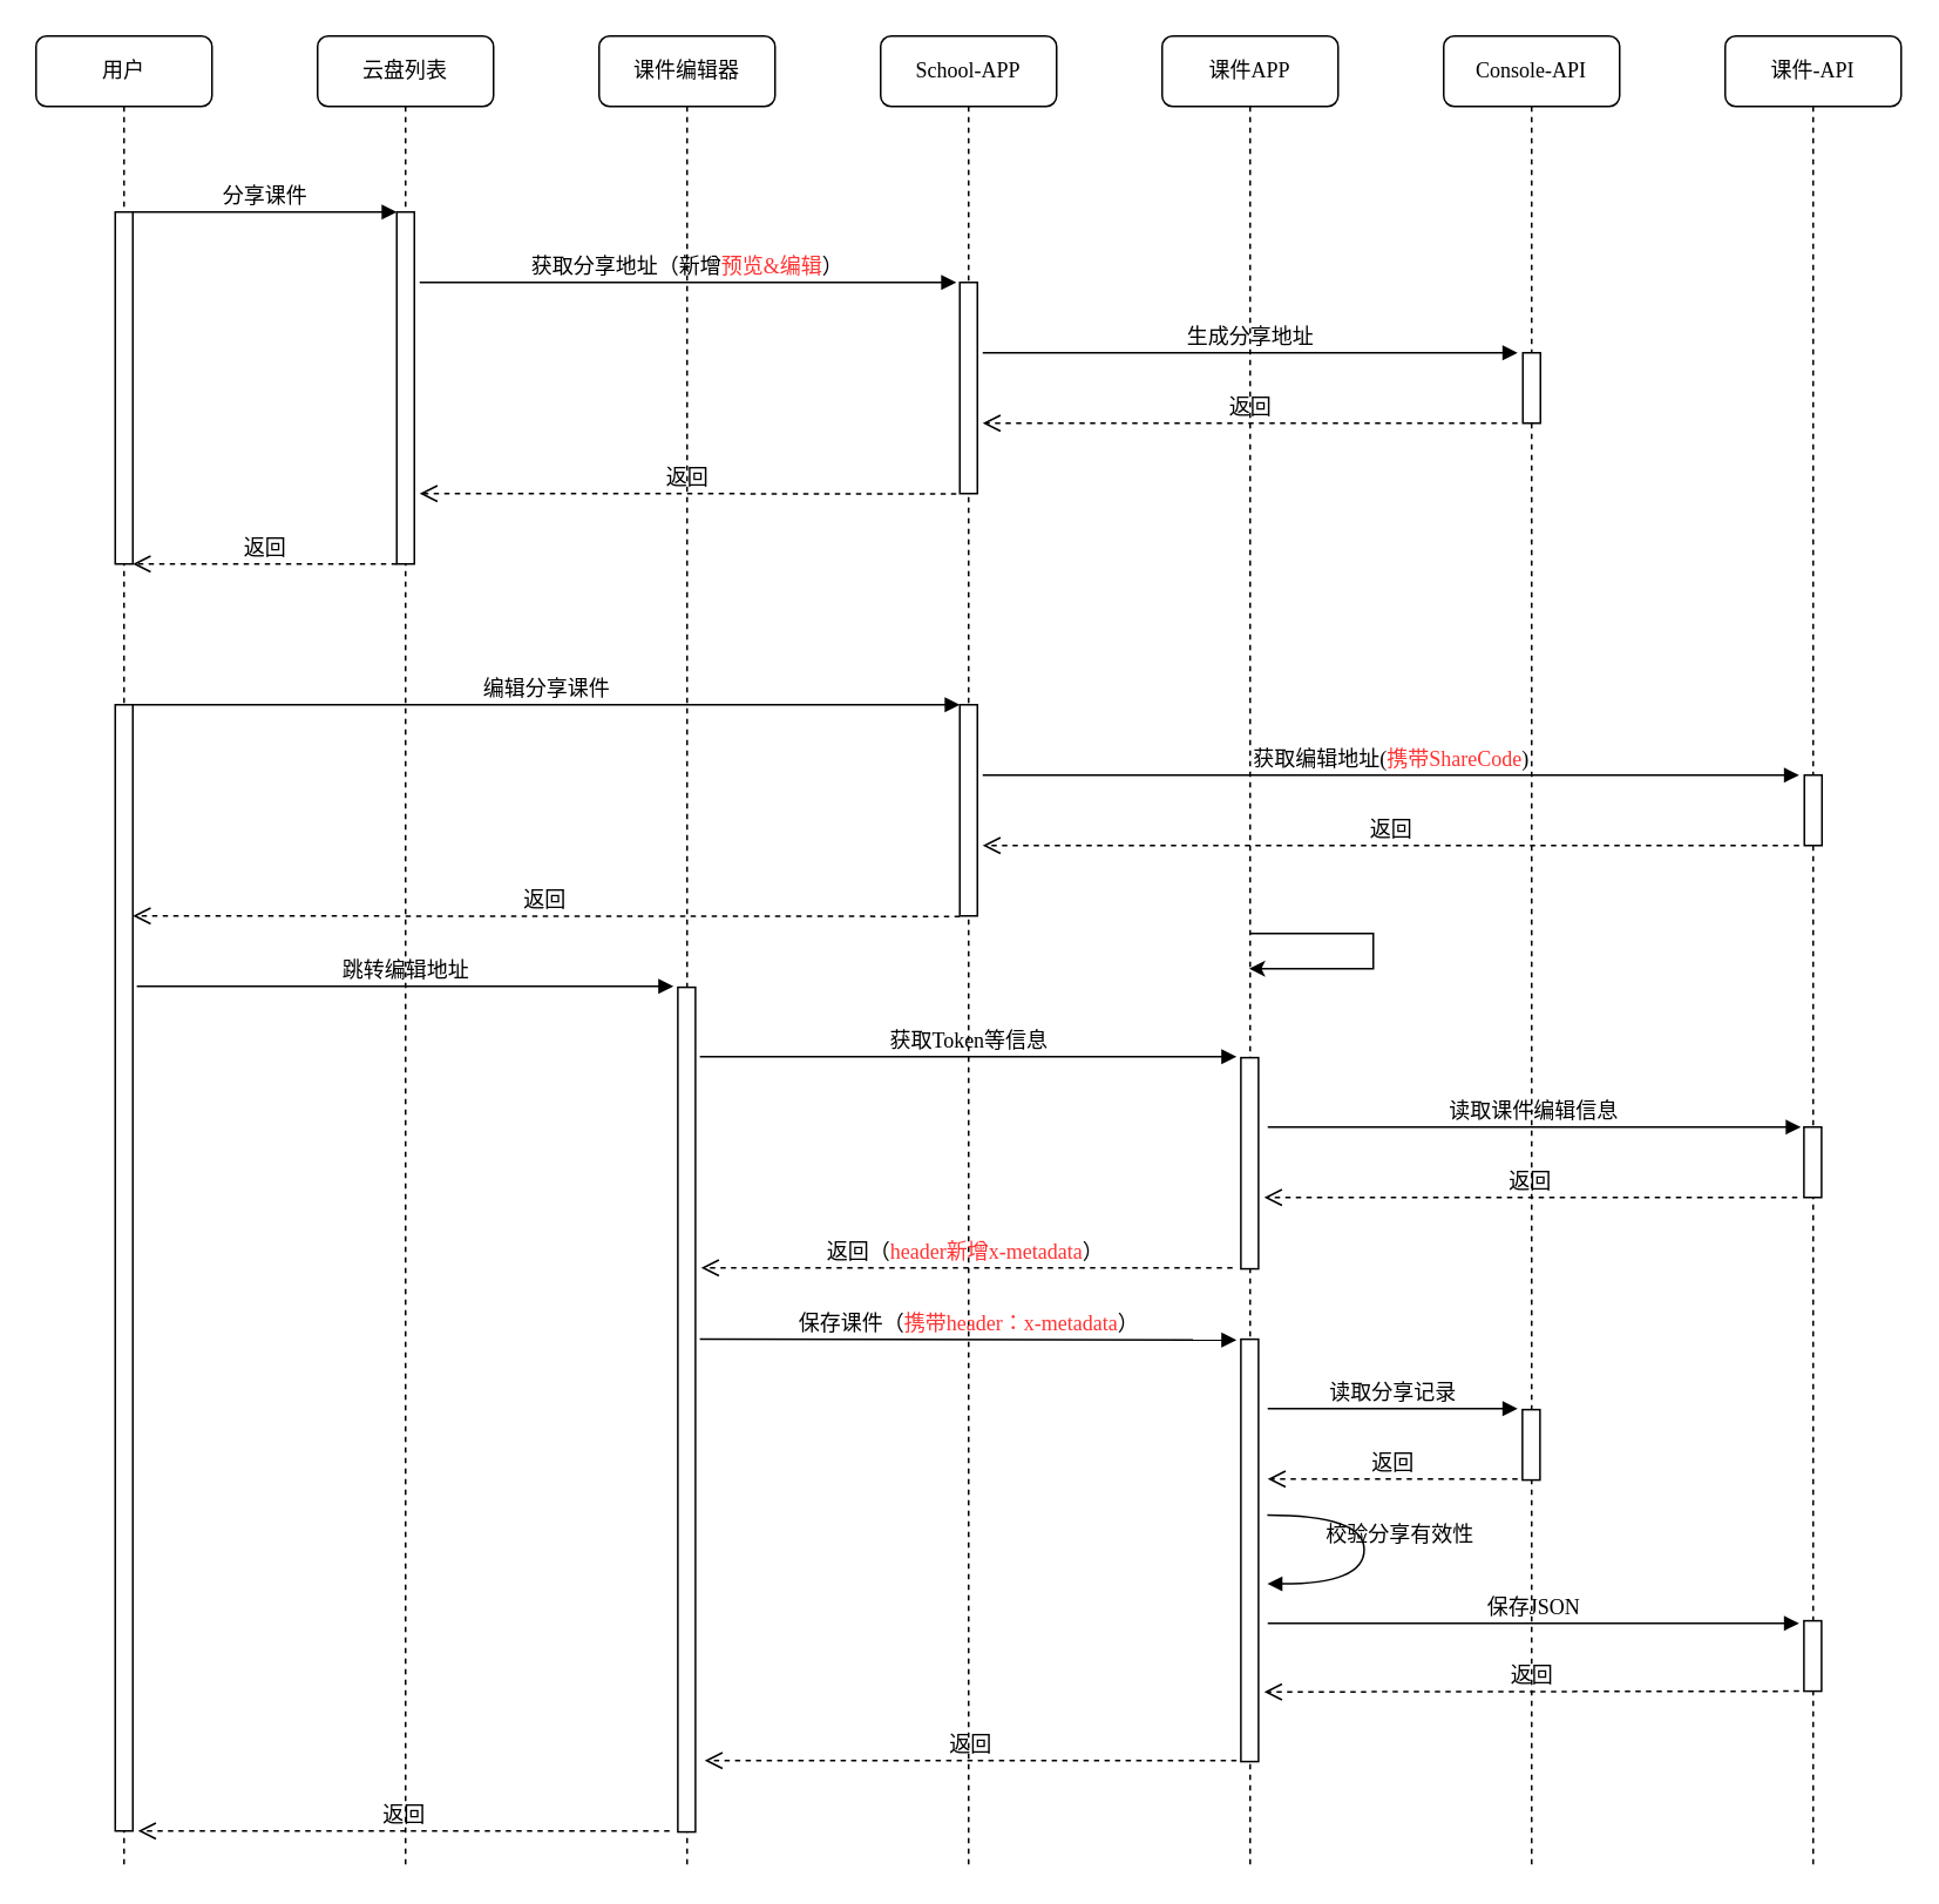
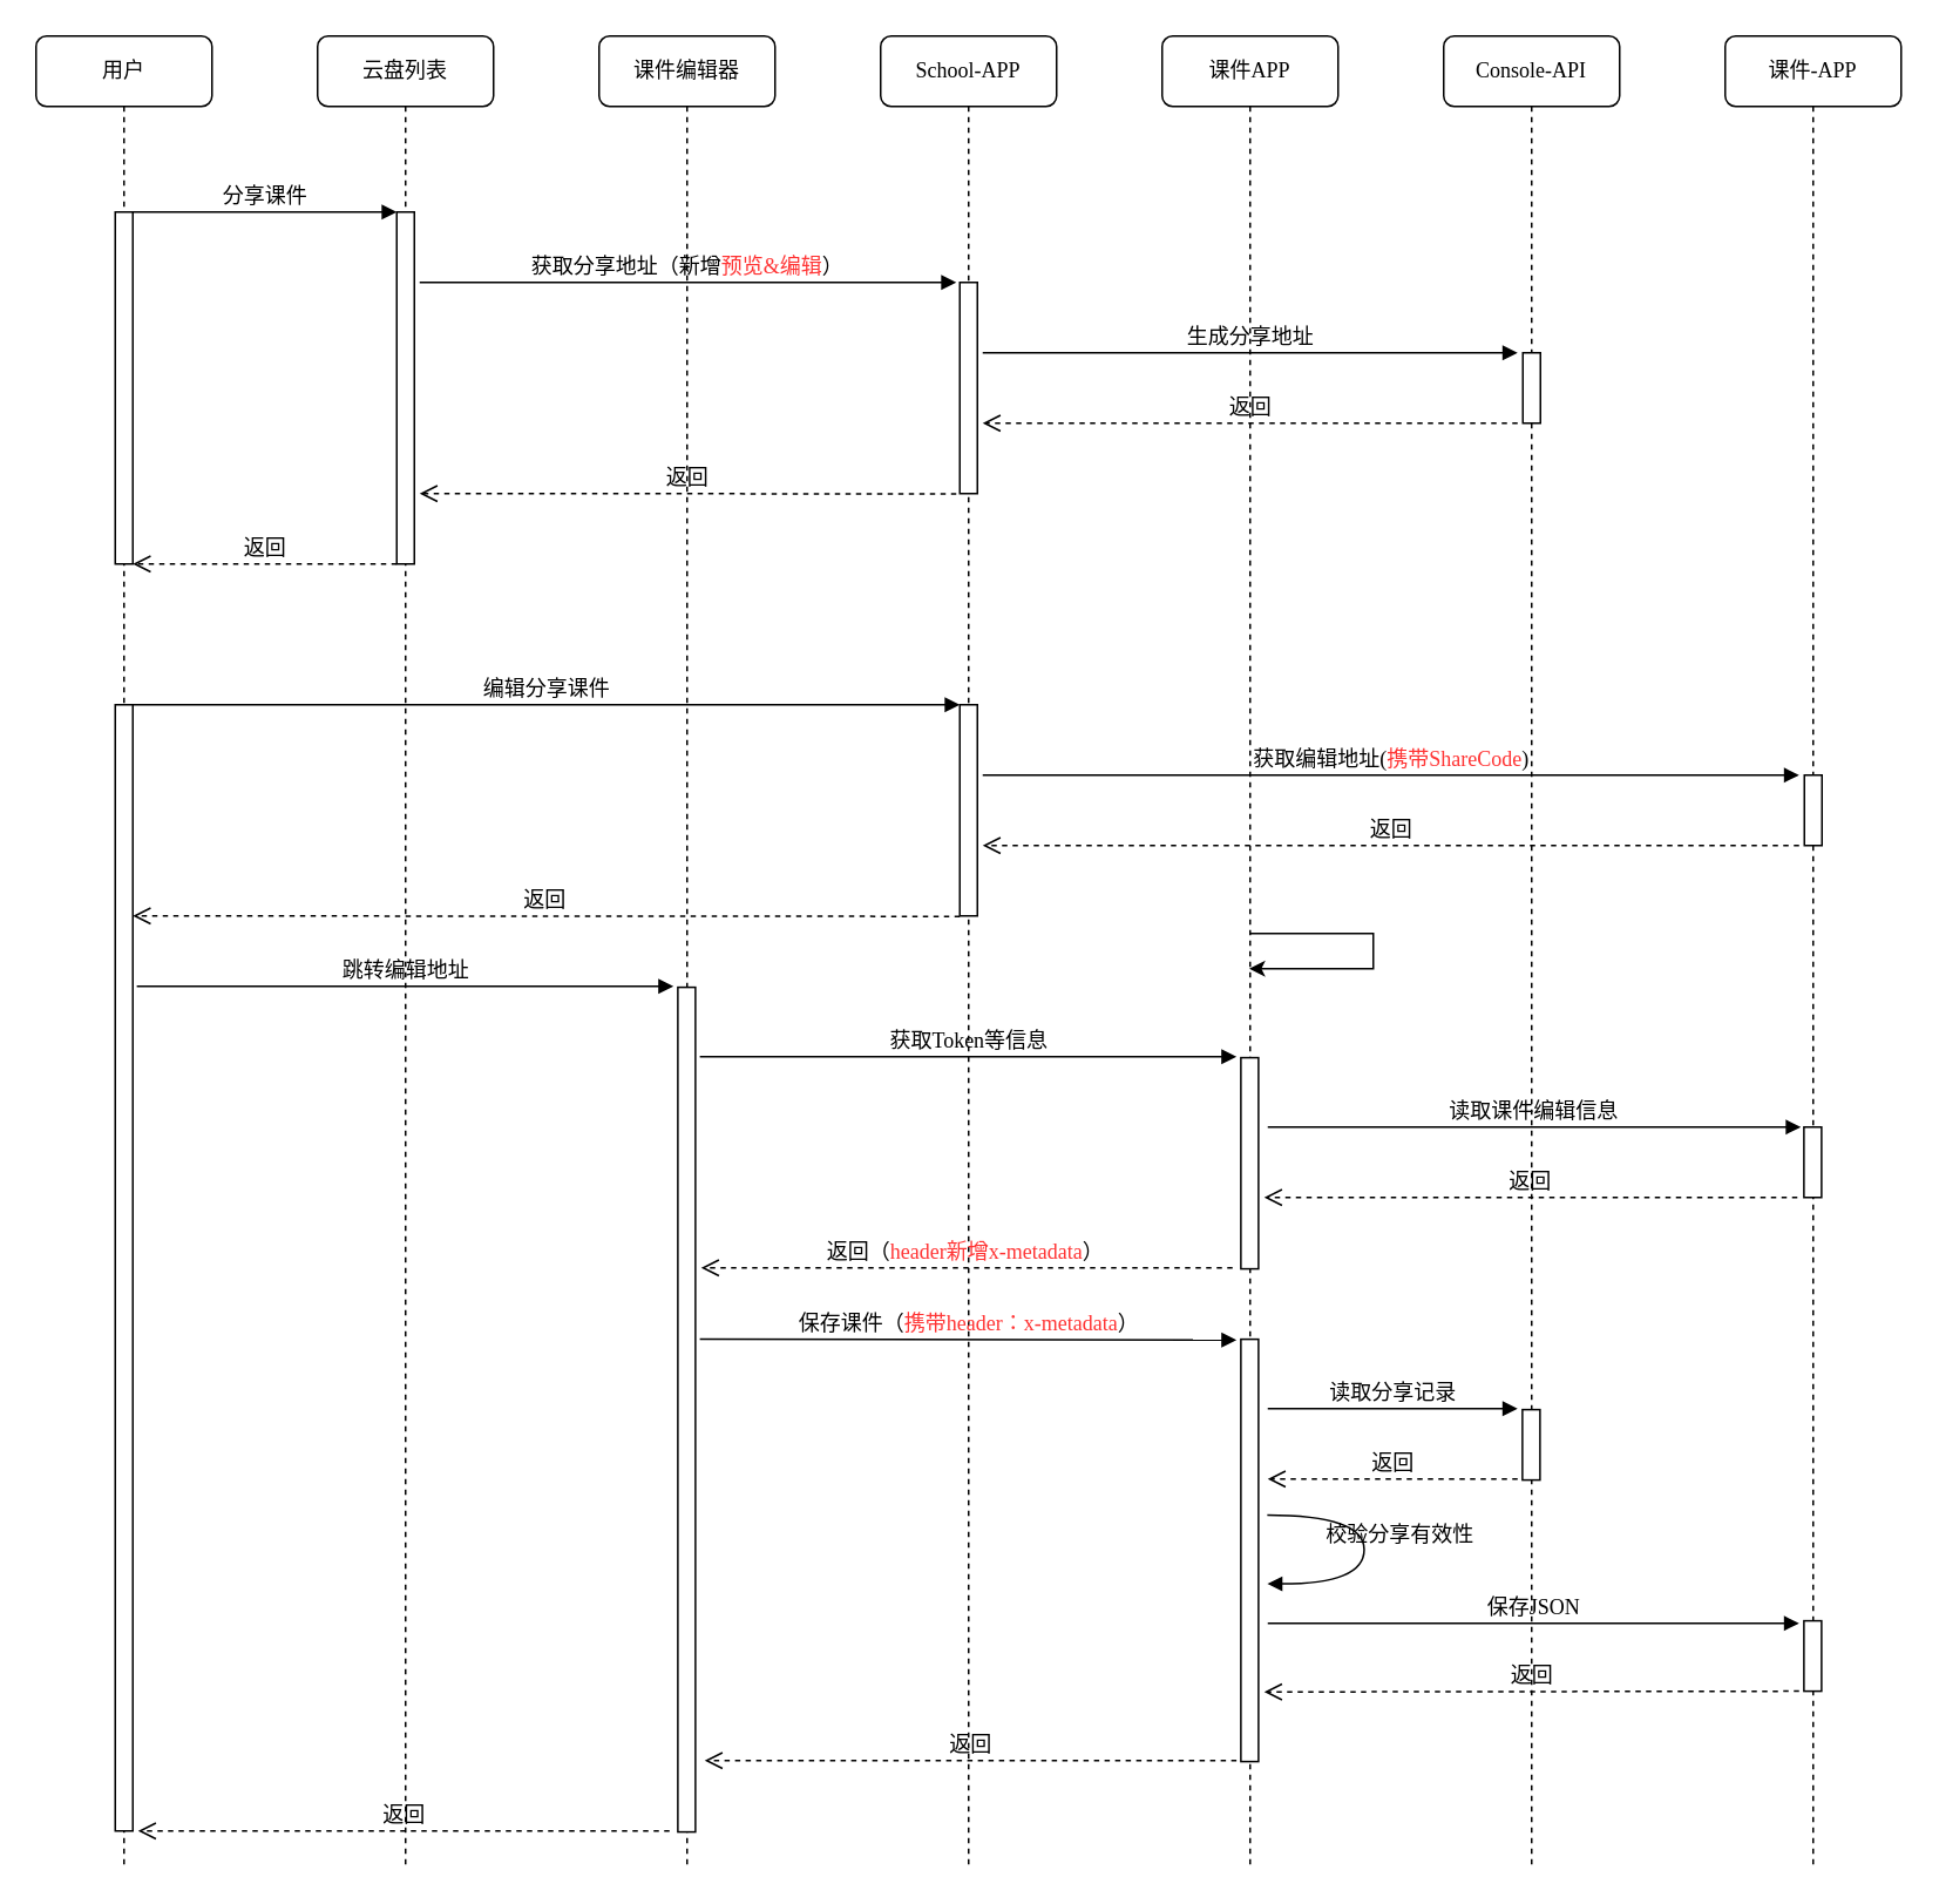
- <mxCell id="27" value="课件-API" style="shape=umlLifeline;perimeter=lifelinePerimeter;whiteSpace=wrap;html=1;container=1;collapsible=0;recursiveResize=0;outlineConnect=0;rounded=1;shadow=0;comic=0;labelBackgroundColor=none;strokeWidth=1;fontFamily=Verdana;fontSize=12;align=center;" vertex="1" parent="1"><mxGeometry x="980" y="20" width="100" height="1040" as="geometry" /></mxCell>
+ <mxCell id="27" value="课件-APP" style="shape=umlLifeline;perimeter=lifelinePerimeter;whiteSpace=wrap;html=1;container=1;collapsible=0;recursiveResize=0;outlineConnect=0;rounded=1;shadow=0;comic=0;labelBackgroundColor=none;strokeWidth=1;fontFamily=Verdana;fontSize=12;align=center;" vertex="1" parent="1"><mxGeometry x="980" y="20" width="100" height="1040" as="geometry" /></mxCell>
